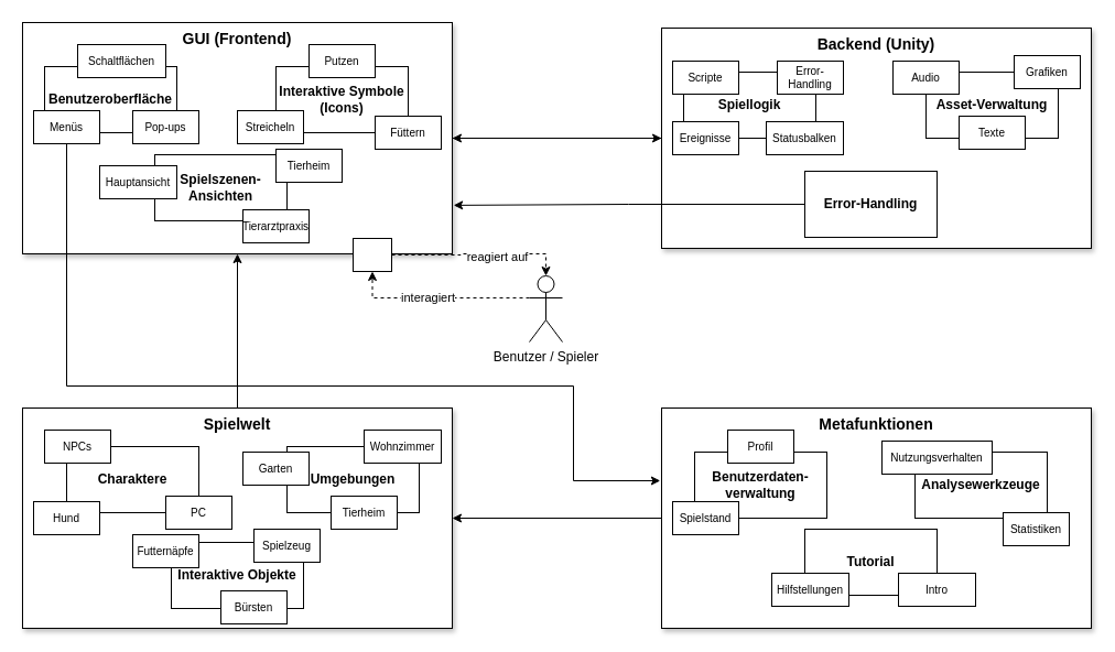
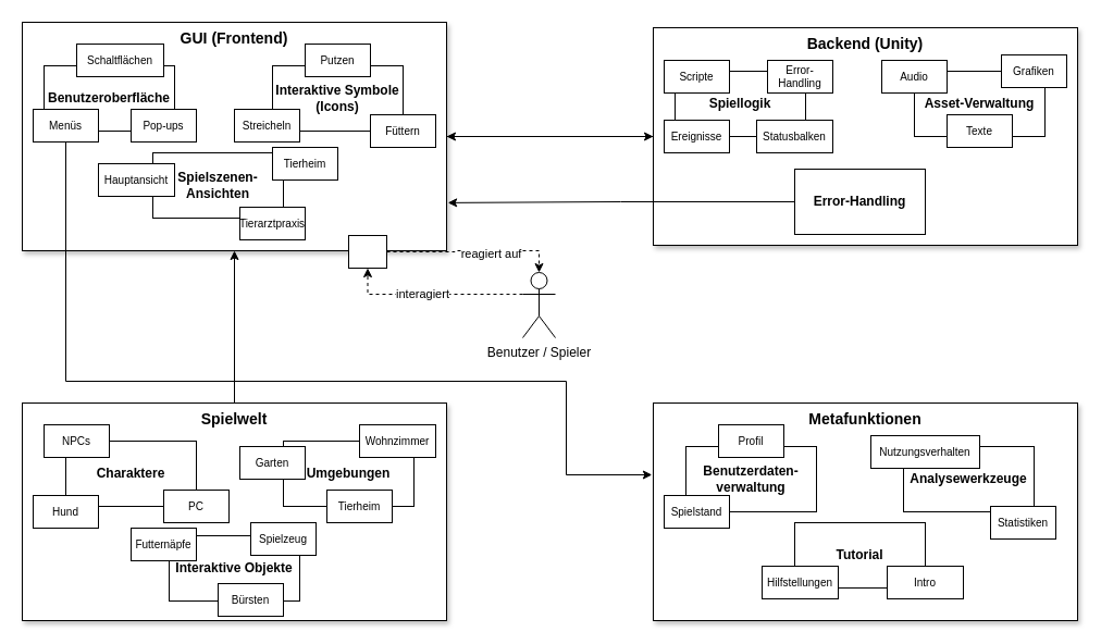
- <mxCell id="4" style="edgeStyle=orthogonalEdgeStyle;rounded=0;orthogonalLoop=1;jettySize=auto;html=1;entryX=1;entryY=0.5;entryDx=0;entryDy=0;" edge="1" parent="1" source="5" target="7"><mxGeometry relative="1" as="geometry" /></mxCell>
